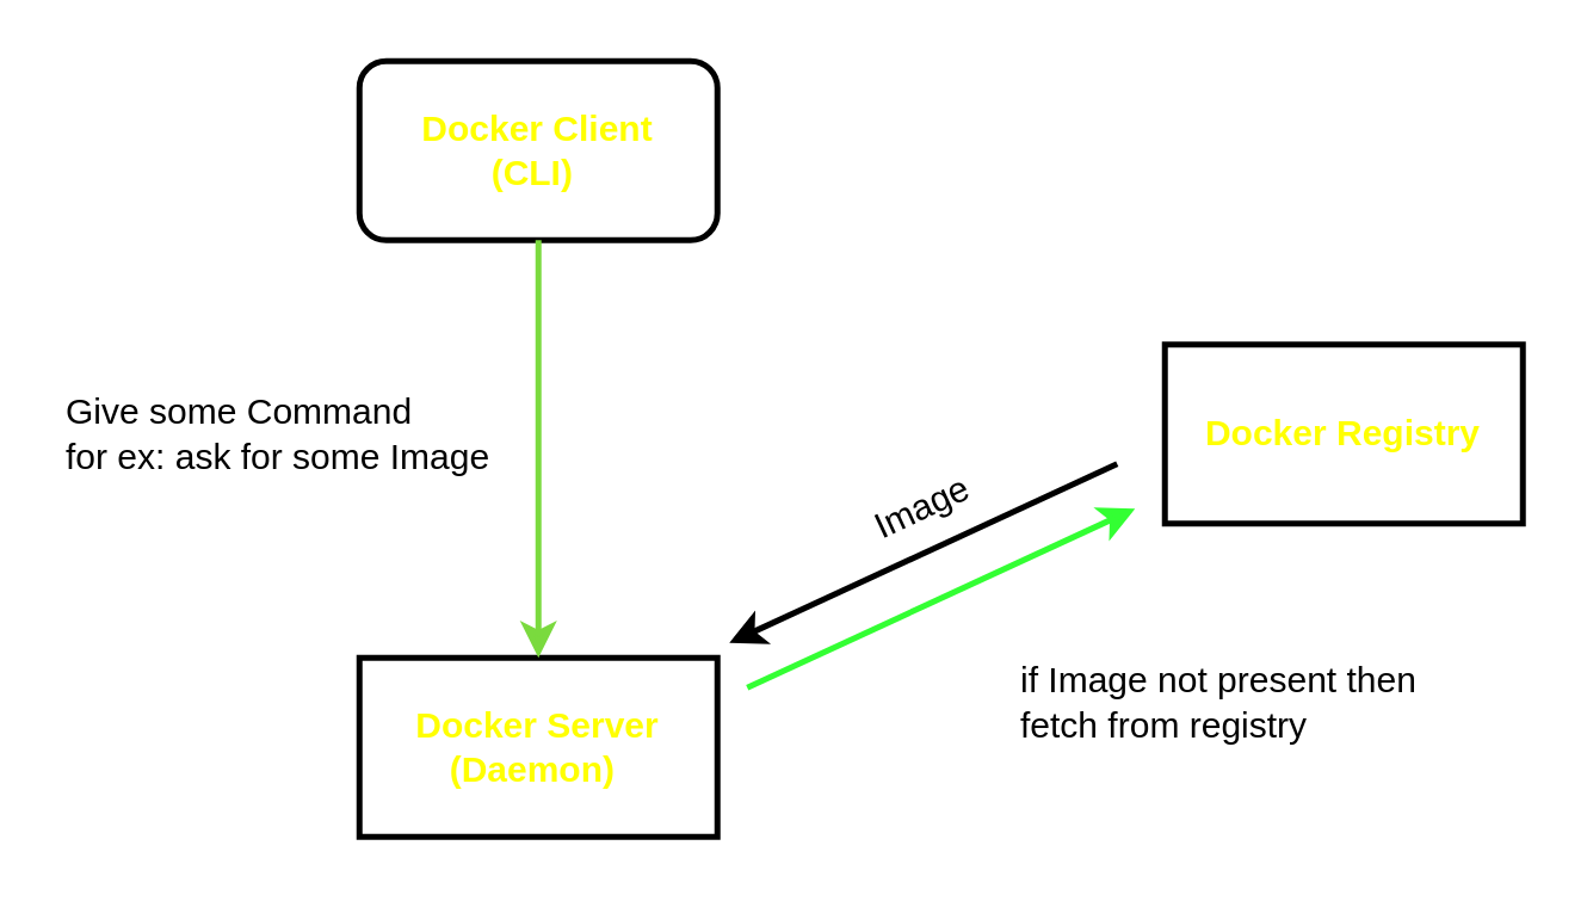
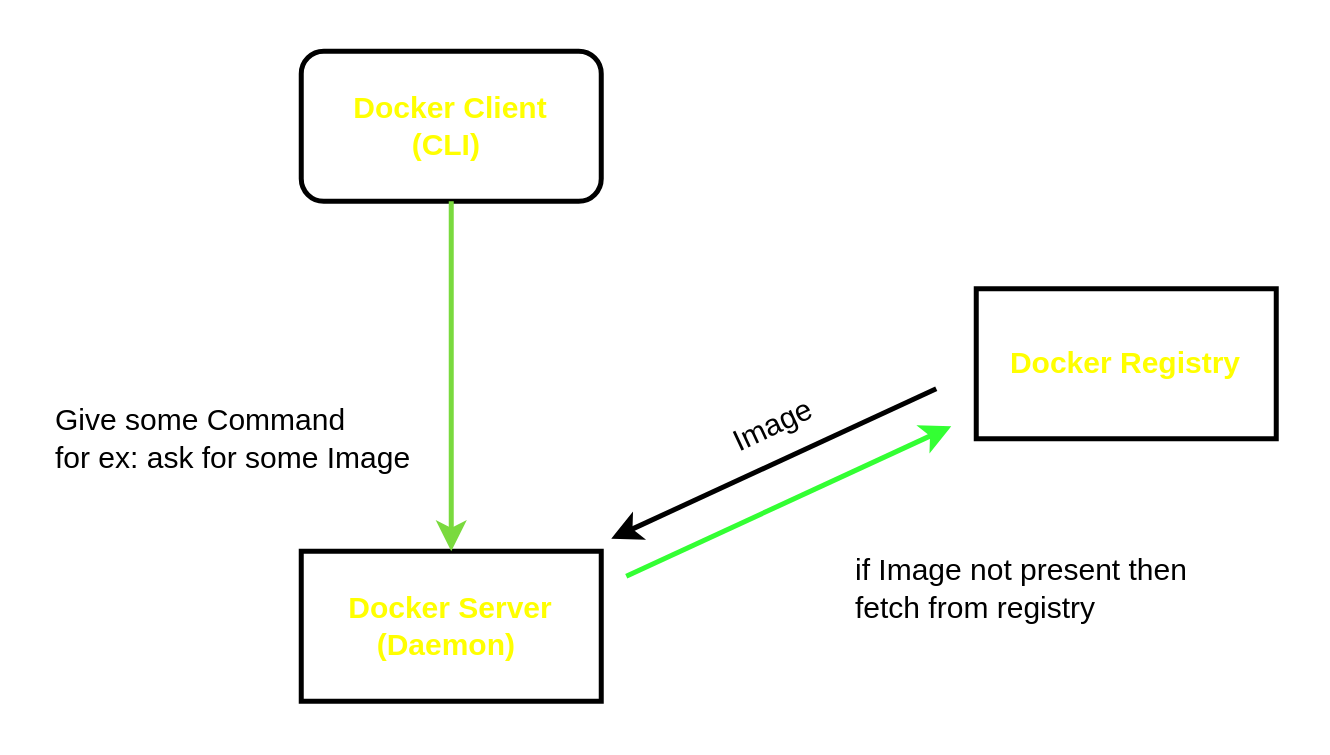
- <mxCell id="6" value="Give some Command&lt;br&gt;for ex: ask for some Image" style="text;html=1;strokeColor=none;fillColor=none;align=left;verticalAlign=middle;whiteSpace=wrap;rounded=0;strokeWidth=2;" parent="1" vertex="1"><mxGeometry x="20" y="130" width="150" height="30" as="geometry" /></mxCell>
+ <mxCell id="6" value="Give some Command&lt;br&gt;for ex: ask for some Image" style="text;html=1;strokeColor=none;fillColor=none;align=left;verticalAlign=middle;whiteSpace=wrap;rounded=0;strokeWidth=2;" parent="1" vertex="1"><mxGeometry x="20" y="160" width="150" height="30" as="geometry" /></mxCell>
